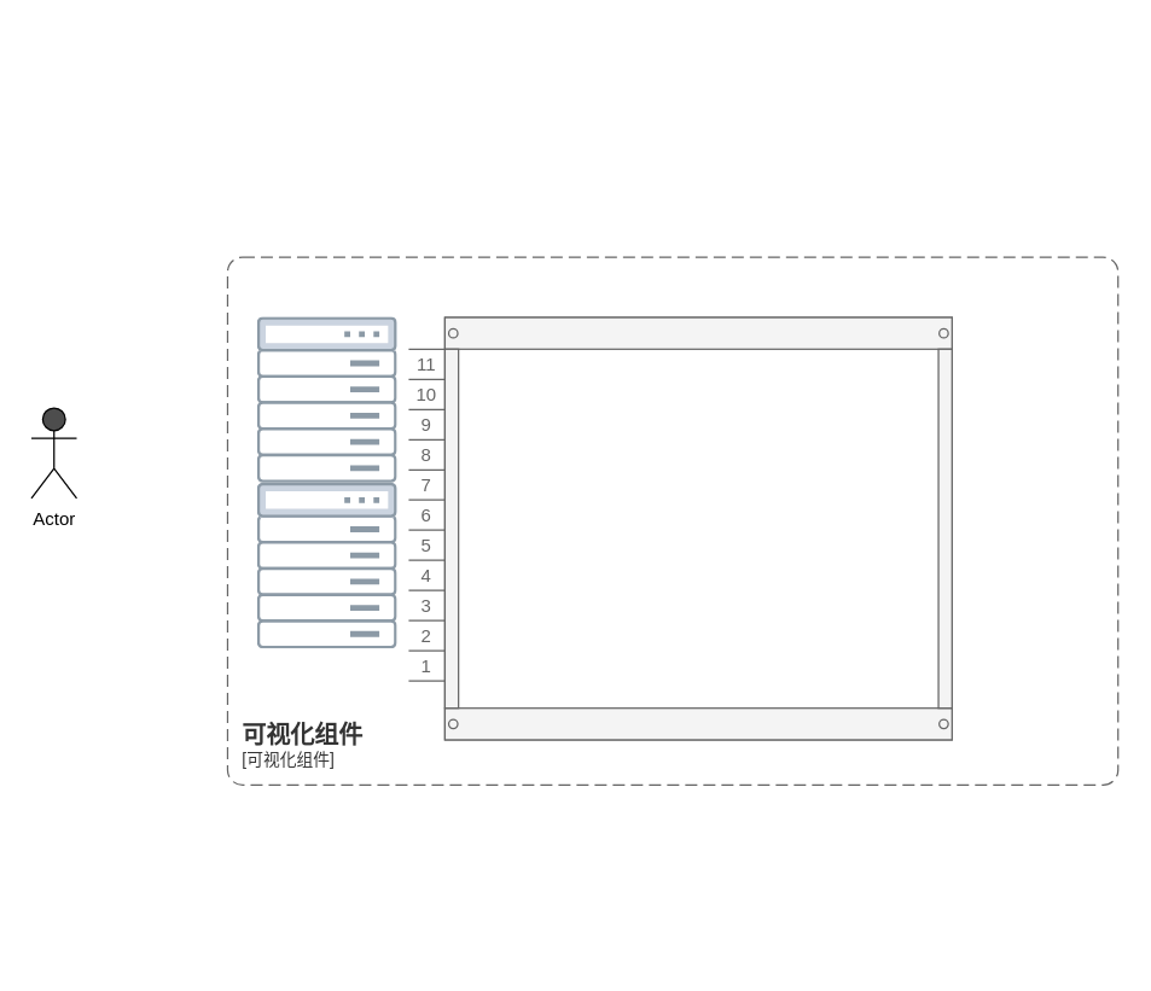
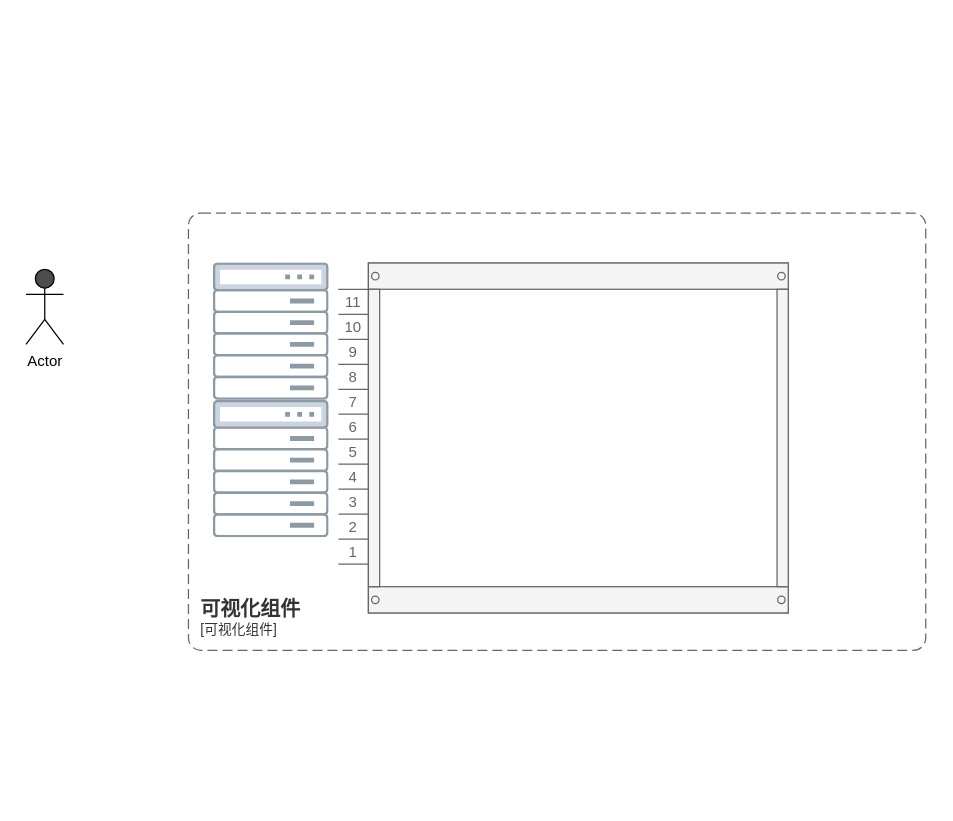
- <mxCell id="7" value="Actor" style="shape=umlActor;verticalLabelPosition=bottom;verticalAlign=top;html=1;outlineConnect=0;fillColor=#4D4D4D;" vertex="1" parent="1"><mxGeometry x="20" y="270" width="30" height="60" as="geometry" /></mxCell>
+ <mxCell id="7" value="Actor" style="shape=umlActor;verticalLabelPosition=bottom;verticalAlign=top;html=1;outlineConnect=0;fillColor=#4D4D4D;" vertex="1" parent="1"><mxGeometry x="20" y="215" width="30" height="60" as="geometry" /></mxCell>
